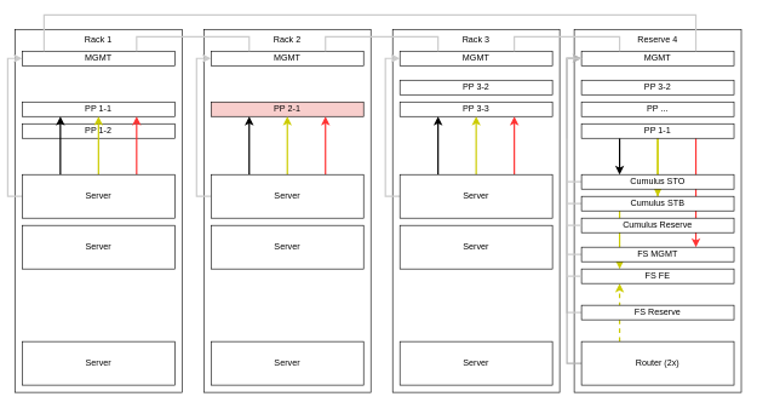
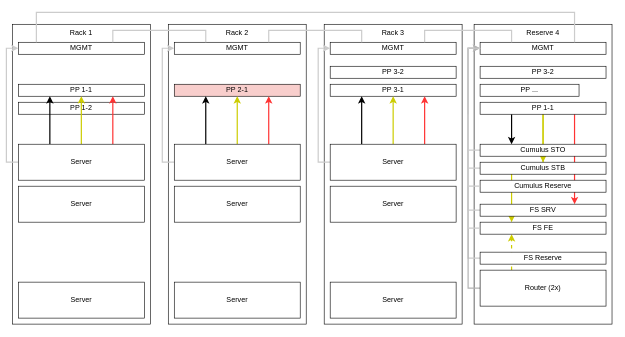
- <mxCell id="27" value="PP 3-3" style="rounded=0;whiteSpace=wrap;html=1;" vertex="1" parent="25"><mxGeometry x="10" y="100" width="210" height="20" as="geometry" /></mxCell>
+ <mxCell id="27" value="PP 3-1" style="rounded=0;whiteSpace=wrap;html=1;" vertex="1" parent="25"><mxGeometry x="10" y="100" width="210" height="20" as="geometry" /></mxCell>
- <mxCell id="62" value="PP ..." style="rounded=0;whiteSpace=wrap;html=1;" vertex="1" parent="37"><mxGeometry x="10" y="100" width="210" height="20" as="geometry" /></mxCell>
+ <mxCell id="62" value="PP ..." style="rounded=0;whiteSpace=wrap;html=1;" vertex="1" parent="37"><mxGeometry x="10" y="100" width="165" height="20" as="geometry" /></mxCell>
- <mxCell id="51" value="FS MGMT" style="rounded=0;whiteSpace=wrap;html=1;" vertex="1" parent="37"><mxGeometry x="10" y="300" width="210" height="20" as="geometry" /></mxCell>
+ <mxCell id="51" value="FS SRV" style="rounded=0;whiteSpace=wrap;html=1;" vertex="1" parent="37"><mxGeometry x="10" y="300" width="210" height="20" as="geometry" /></mxCell>
- <mxCell id="59" value="Router (2x)" style="rounded=0;whiteSpace=wrap;html=1;" vertex="1" parent="37"><mxGeometry x="10" y="430" width="210" height="60" as="geometry" /></mxCell>
+ <mxCell id="59" value="Router (2x)" style="rounded=0;whiteSpace=wrap;html=1;" vertex="1" parent="37"><mxGeometry x="10" y="410" width="210" height="60" as="geometry" /></mxCell>
